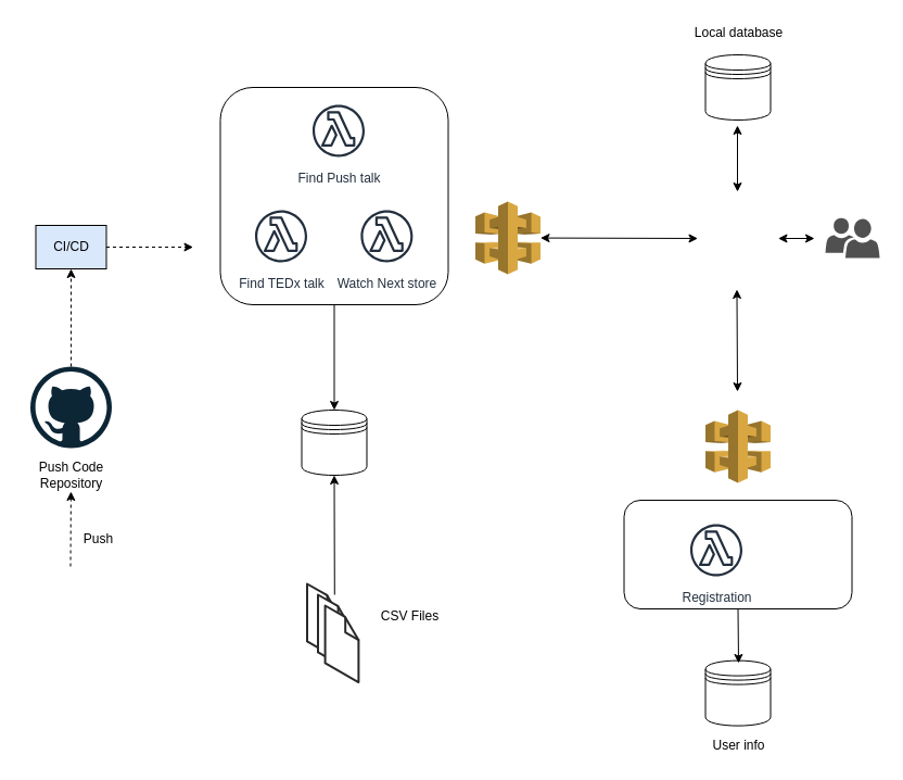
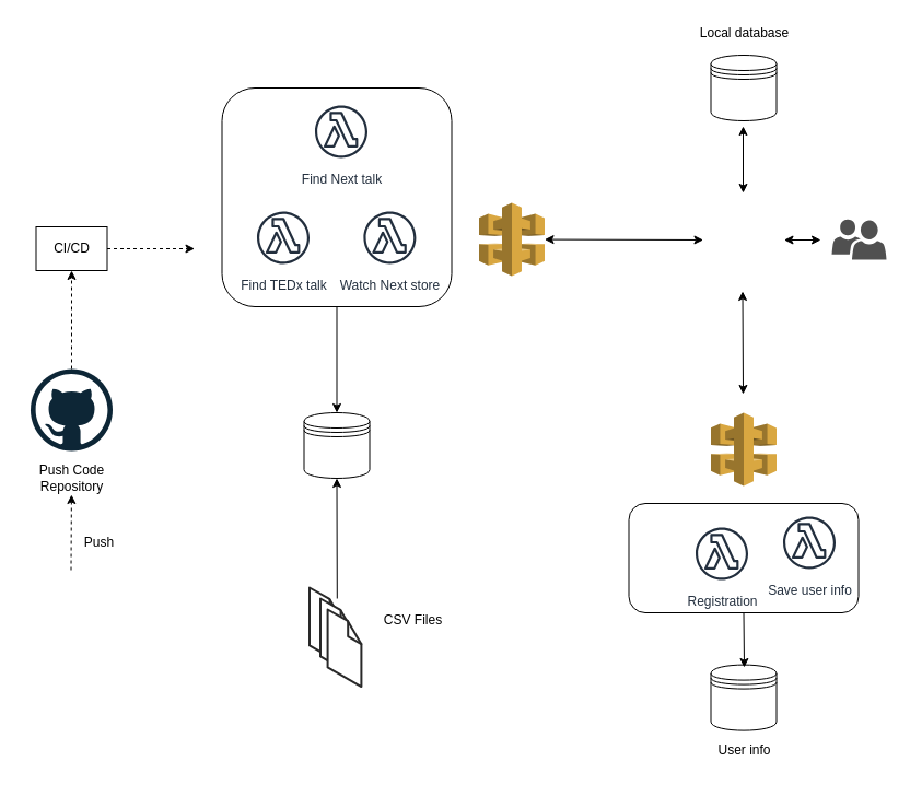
- <mxCell id="24" value="Find Push talk" style="outlineConnect=0;fontColor=#232F3E;gradientColor=none;strokeColor=#232F3E;fillColor=#ffffff;dashed=0;verticalLabelPosition=bottom;verticalAlign=top;align=center;html=1;fontSize=12;fontStyle=0;aspect=fixed;shape=mxgraph.aws4.resourceIcon;resIcon=mxgraph.aws4.lambda_function;" vertex="1" parent="1"><mxGeometry x="281.5" y="90" width="60" height="60" as="geometry" /></mxCell>
+ <mxCell id="24" value="Find Next talk" style="outlineConnect=0;fontColor=#232F3E;gradientColor=none;strokeColor=#232F3E;fillColor=#ffffff;dashed=0;verticalLabelPosition=bottom;verticalAlign=top;align=center;html=1;fontSize=12;fontStyle=0;aspect=fixed;shape=mxgraph.aws4.resourceIcon;resIcon=mxgraph.aws4.lambda_function;" vertex="1" parent="1"><mxGeometry x="281.5" y="90" width="60" height="60" as="geometry" /></mxCell>
- <mxCell id="23" value="CI/CD" style="rounded=0;whiteSpace=wrap;html=1;fillColor=#dae8fc;" parent="1" vertex="1"><mxGeometry x="32.5" y="207" width="65" height="40" as="geometry" /></mxCell>
+ <mxCell id="23" value="CI/CD" style="rounded=0;whiteSpace=wrap;html=1;" parent="1" vertex="1"><mxGeometry x="32.5" y="207" width="65" height="40" as="geometry" /></mxCell>
+ <mxCell id="35" value="Save user info" style="outlineConnect=0;fontColor=#232F3E;gradientColor=none;strokeColor=#232F3E;fillColor=#ffffff;dashed=0;verticalLabelPosition=bottom;verticalAlign=top;align=center;html=1;fontSize=12;fontStyle=0;aspect=fixed;shape=mxgraph.aws4.resourceIcon;resIcon=mxgraph.aws4.lambda_function;" vertex="1" parent="1"><mxGeometry x="709.5" y="466" width="60" height="60" as="geometry" /></mxCell>
